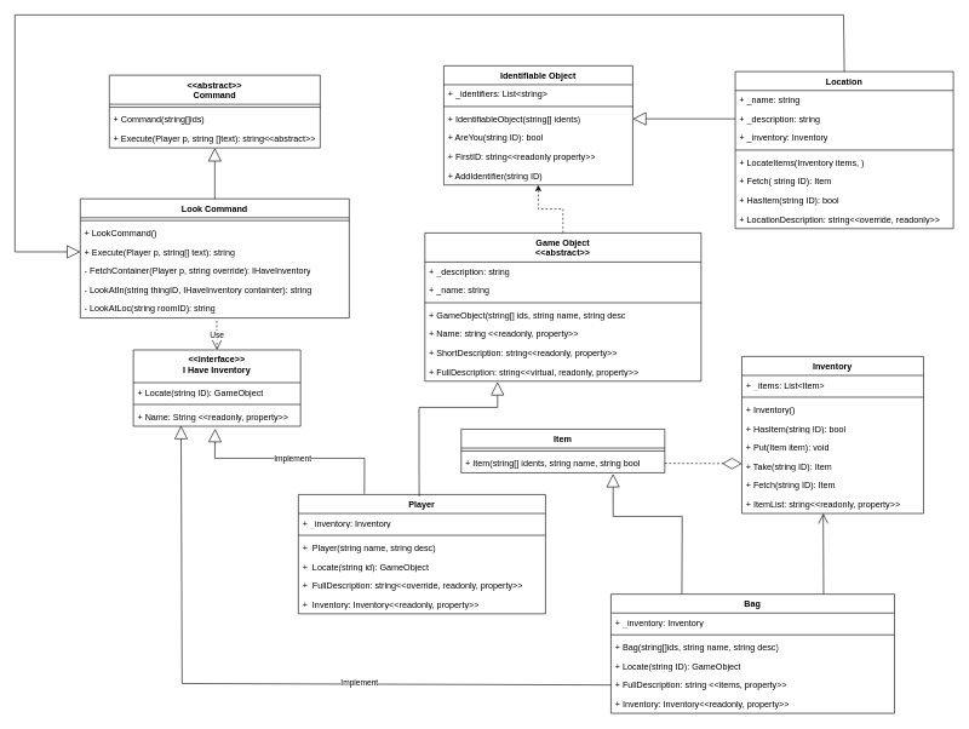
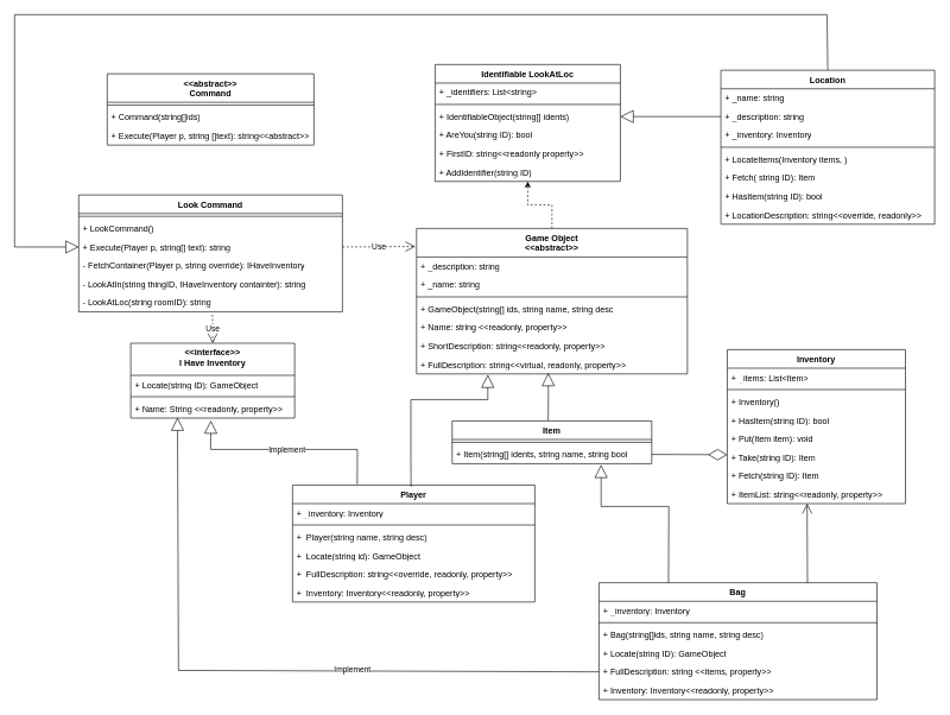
- <mxCell id="2" value="Identifiable Object" style="swimlane;fontStyle=1;align=center;verticalAlign=top;childLayout=stackLayout;horizontal=1;startSize=26;horizontalStack=0;resizeParent=1;resizeParentMax=0;resizeLast=0;collapsible=1;marginBottom=0;whiteSpace=wrap;html=1;" parent="1" vertex="1"><mxGeometry x="610" y="90" width="260" height="164" as="geometry" /></mxCell>
+ <mxCell id="2" value="Identifiable LookAtLoc" style="swimlane;fontStyle=1;align=center;verticalAlign=top;childLayout=stackLayout;horizontal=1;startSize=26;horizontalStack=0;resizeParent=1;resizeParentMax=0;resizeLast=0;collapsible=1;marginBottom=0;whiteSpace=wrap;html=1;" parent="1" vertex="1"><mxGeometry x="610" y="90" width="260" height="164" as="geometry" /></mxCell>
- <mxCell id="60" value="" style="endArrow=block;endSize=16;endFill=0;html=1;rounded=0;exitX=0.5;exitY=0;exitDx=0;exitDy=0;entryX=0.5;entryY=1;entryDx=0;entryDy=0;" parent="1" source="53" target="49" edge="1"><mxGeometry width="160" relative="1" as="geometry"><mxPoint x="250" y="240" as="sourcePoint" /><mxPoint x="410" y="240" as="targetPoint" /></mxGeometry></mxCell>
+ <mxCell id="61" value="Use" style="endArrow=open;endSize=12;dashed=1;html=1;rounded=0;entryX=-0.004;entryY=0.124;entryDx=0;entryDy=0;entryPerimeter=0;exitX=1;exitY=0.5;exitDx=0;exitDy=0;" parent="1" source="56" target="10" edge="1"><mxGeometry width="160" relative="1" as="geometry"><mxPoint x="300" y="475" as="sourcePoint" /><mxPoint x="460" y="475" as="targetPoint" /></mxGeometry></mxCell>
+ <mxCell id="38" value="" style="endArrow=block;endSize=16;endFill=0;html=1;rounded=0;exitX=0.481;exitY=-0.01;exitDx=0;exitDy=0;exitPerimeter=0;entryX=0.486;entryY=0.946;entryDx=0;entryDy=0;entryPerimeter=0;" parent="1" source="18" target="17" edge="1"><mxGeometry width="160" relative="1" as="geometry"><mxPoint x="770" y="594" as="sourcePoint" /><mxPoint x="770" y="550" as="targetPoint" /><Array as="points"><mxPoint x="769" y="550" /></Array></mxGeometry></mxCell>
- <mxCell id="30" value="" style="endArrow=diamondThin;endFill=0;endSize=24;html=1;rounded=0;exitX=1;exitY=0.5;exitDx=0;exitDy=0;entryX=0;entryY=0.362;entryDx=0;entryDy=0;entryPerimeter=0;dashed=1;" parent="1" source="20" target="27" edge="1"><mxGeometry width="160" relative="1" as="geometry"><mxPoint x="870" y="660" as="sourcePoint" /><mxPoint x="1030" y="660" as="targetPoint" /></mxGeometry></mxCell>
+ <mxCell id="30" value="" style="endArrow=diamondThin;endFill=0;endSize=24;html=1;rounded=0;exitX=1;exitY=0.5;exitDx=0;exitDy=0;entryX=0;entryY=0.362;entryDx=0;entryDy=0;entryPerimeter=0;" parent="1" source="20" target="27" edge="1"><mxGeometry width="160" relative="1" as="geometry"><mxPoint x="870" y="660" as="sourcePoint" /><mxPoint x="1030" y="660" as="targetPoint" /></mxGeometry></mxCell>
